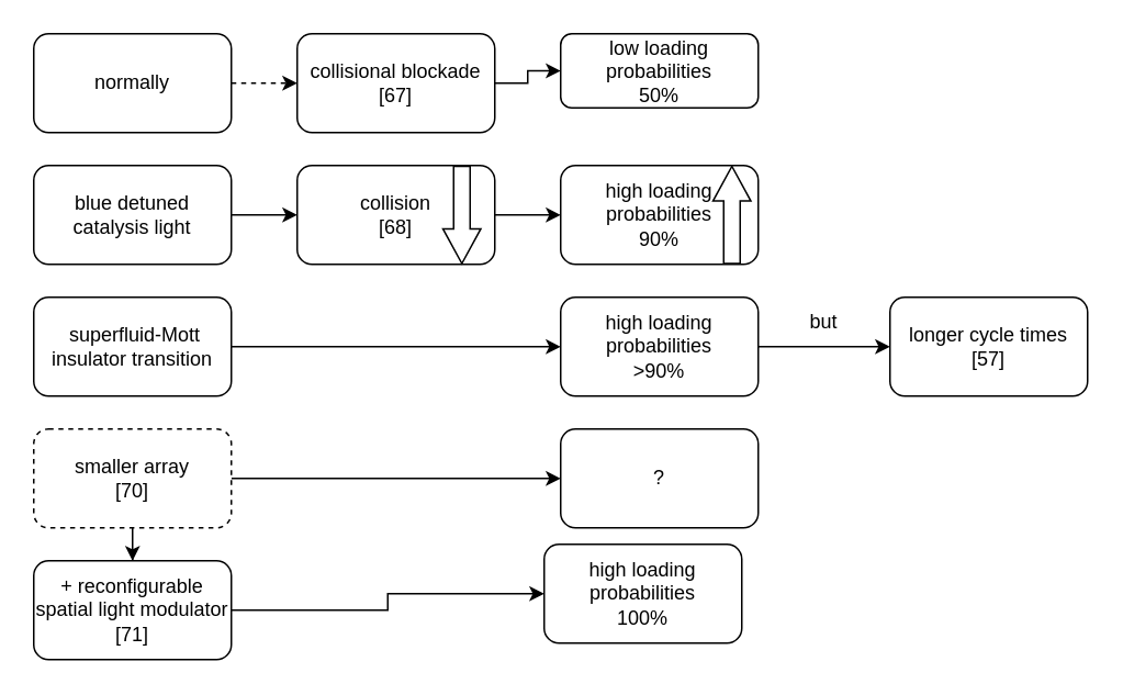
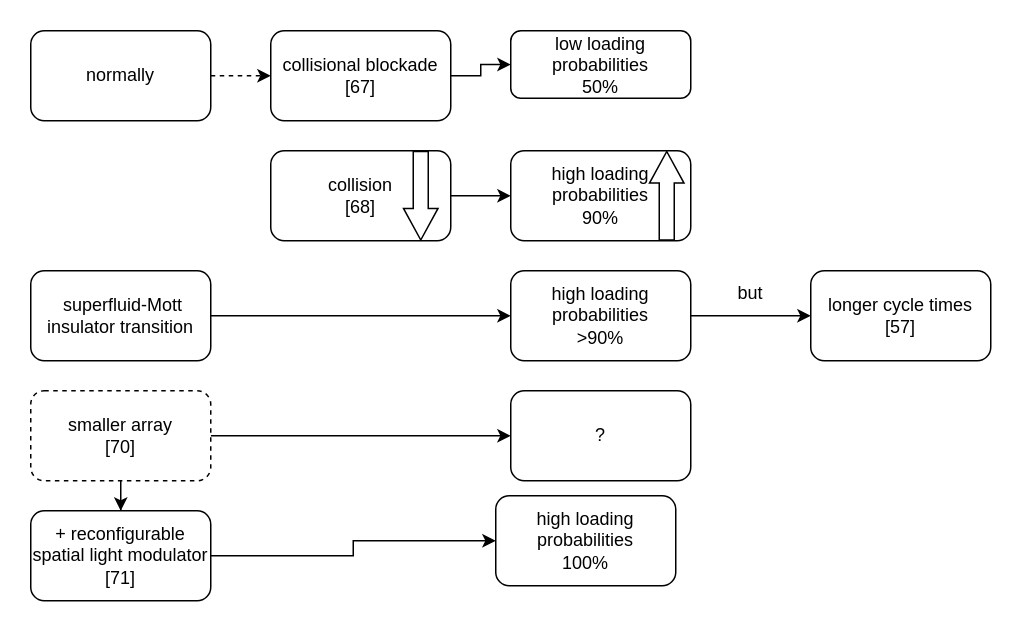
- <mxCell id="8" value="blue detuned catalysis light" style="rounded=1;whiteSpace=wrap;html=1;" parent="1" vertex="1"><mxGeometry y="100" width="120" height="60" as="geometry" x="20" /></mxCell>
- <mxCell id="7" value="" style="edgeStyle=orthogonalEdgeStyle;rounded=0;orthogonalLoop=1;jettySize=auto;html=1;" parent="1" source="8" target="10" edge="1"><mxGeometry relative="1" as="geometry" /></mxCell>
